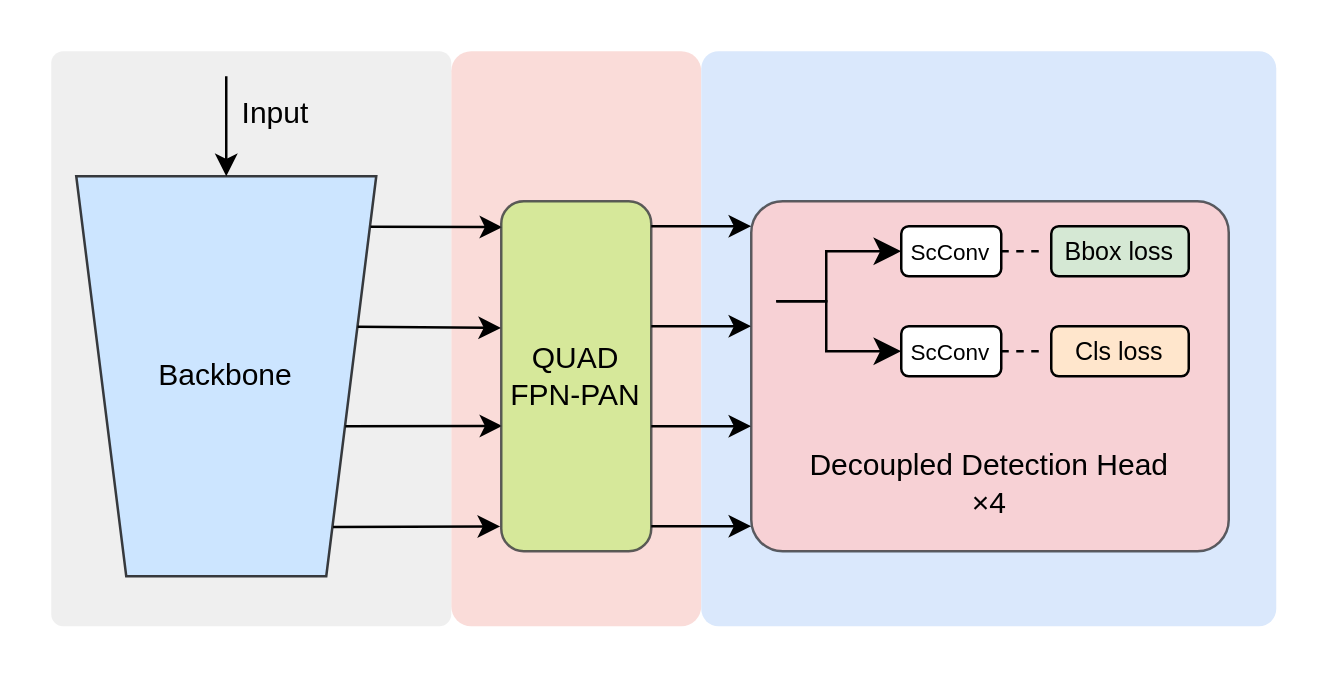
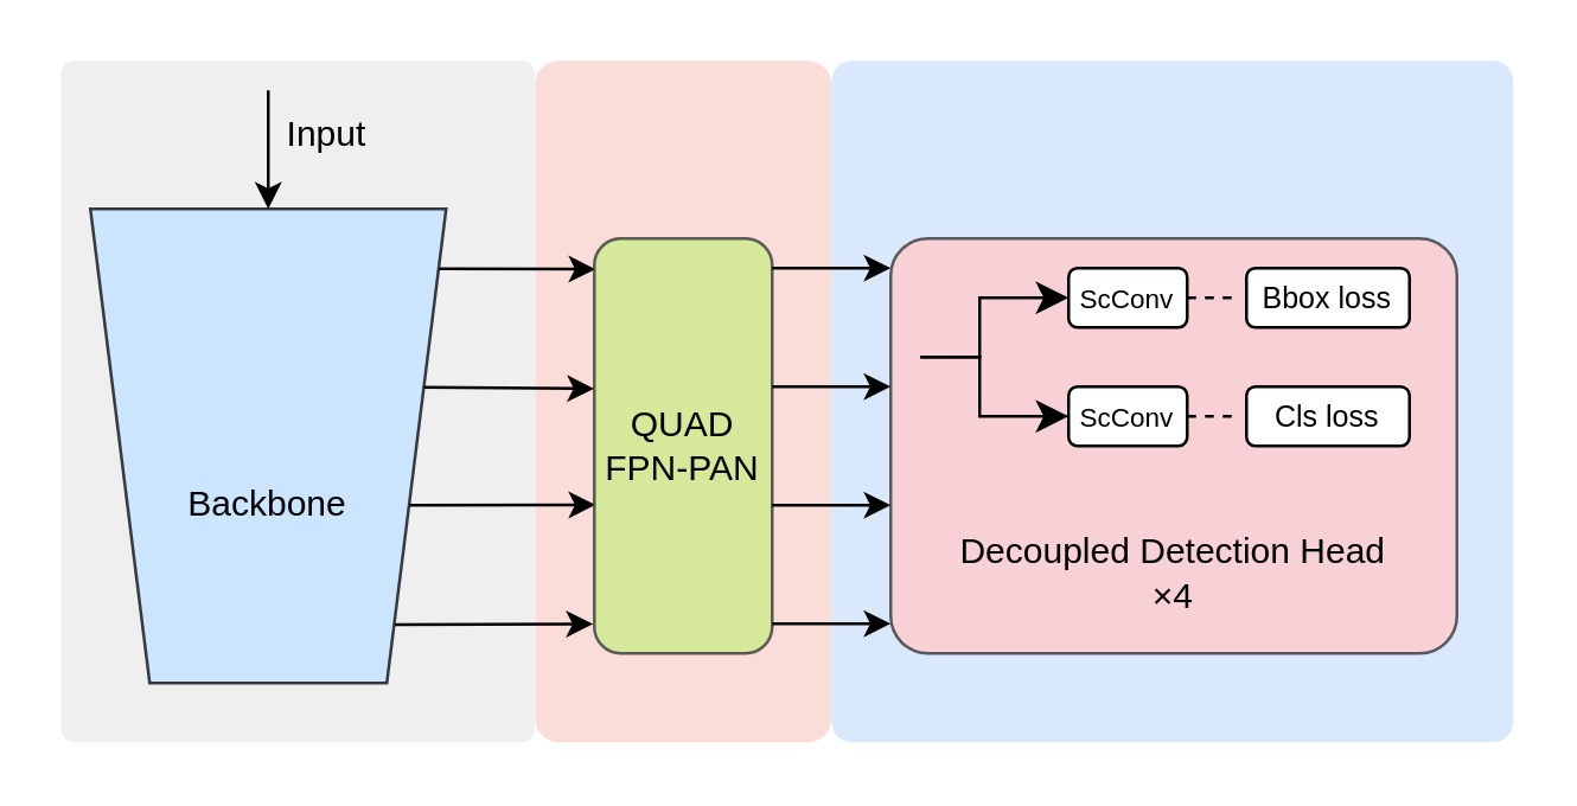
- <mxCell id="21" value="&lt;font style=&quot;font-size: 10px;&quot;&gt;Bbox loss&lt;/font&gt;" style="rounded=1;whiteSpace=wrap;html=1;fillColor=#d5e8d4;" parent="1" vertex="1"><mxGeometry x="420" y="90" width="55" height="20" as="geometry" /></mxCell>
+ <mxCell id="21" value="&lt;font style=&quot;font-size: 10px;&quot;&gt;Bbox loss&lt;/font&gt;" style="rounded=1;whiteSpace=wrap;html=1;" parent="1" vertex="1"><mxGeometry x="420" y="90" width="55" height="20" as="geometry" /></mxCell>
- <mxCell id="22" value="&lt;font style=&quot;font-size: 10px;&quot;&gt;Cls loss&lt;/font&gt;" style="rounded=1;whiteSpace=wrap;html=1;fillColor=#ffe6cc;" parent="1" vertex="1"><mxGeometry x="420" y="130" width="55" height="20" as="geometry" /></mxCell>
+ <mxCell id="22" value="&lt;font style=&quot;font-size: 10px;&quot;&gt;Cls loss&lt;/font&gt;" style="rounded=1;whiteSpace=wrap;html=1;" parent="1" vertex="1"><mxGeometry x="420" y="130" width="55" height="20" as="geometry" /></mxCell>
- <mxCell id="12" value="&lt;div&gt;&lt;span style=&quot;background-color: initial;&quot;&gt;Backbone&lt;/span&gt;&lt;br&gt;&lt;/div&gt;" style="text;html=1;align=center;verticalAlign=middle;whiteSpace=wrap;rounded=0;" parent="1" vertex="1"><mxGeometry x="60" y="135" width="60" height="30" as="geometry" /></mxCell>
+ <mxCell id="12" value="&lt;div&gt;&lt;span style=&quot;background-color: initial;&quot;&gt;Backbone&lt;/span&gt;&lt;br&gt;&lt;/div&gt;" style="text;html=1;align=center;verticalAlign=middle;whiteSpace=wrap;rounded=0;" parent="1" vertex="1"><mxGeometry x="60" y="155" width="60" height="30" as="geometry" /></mxCell>
